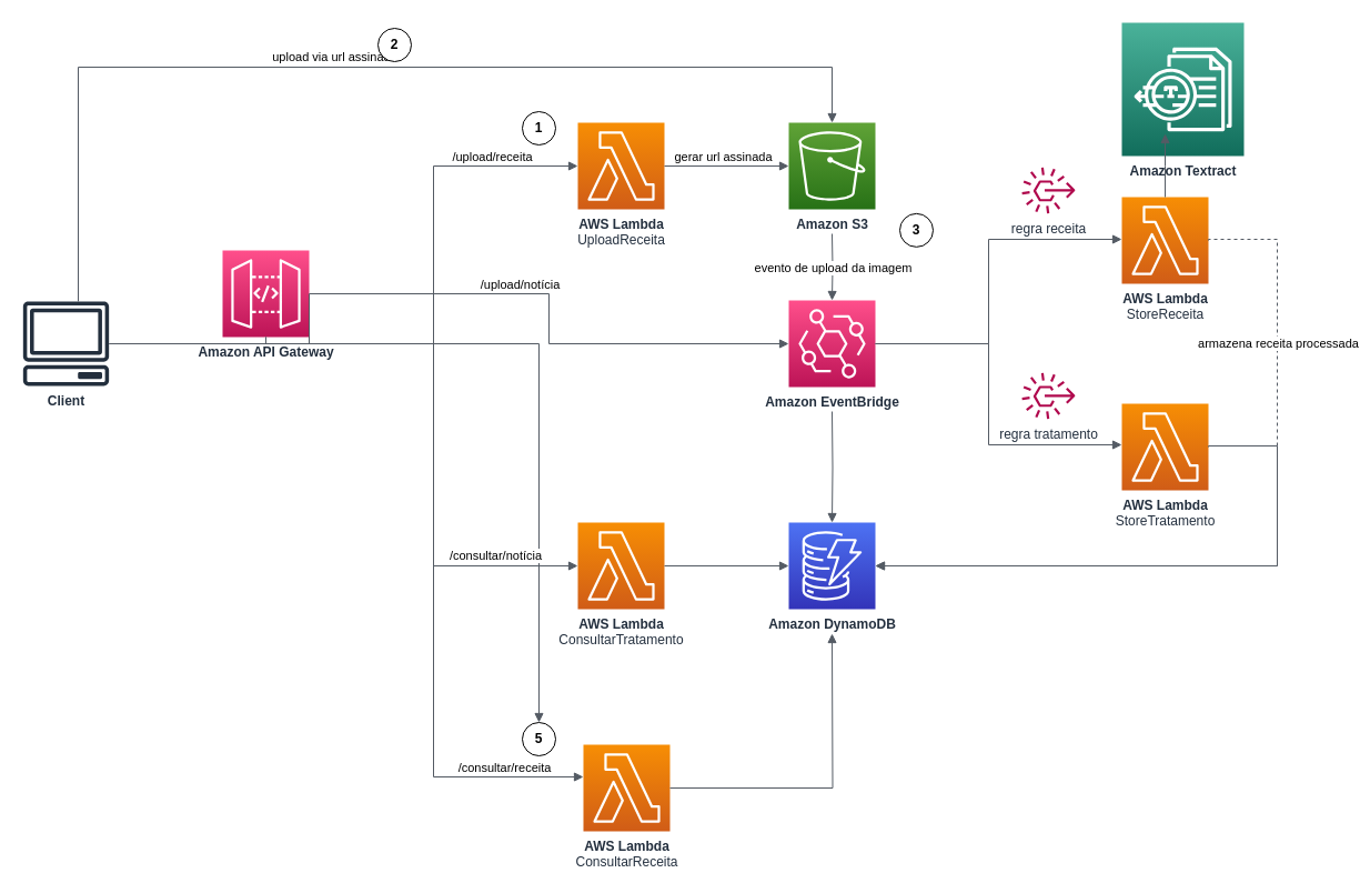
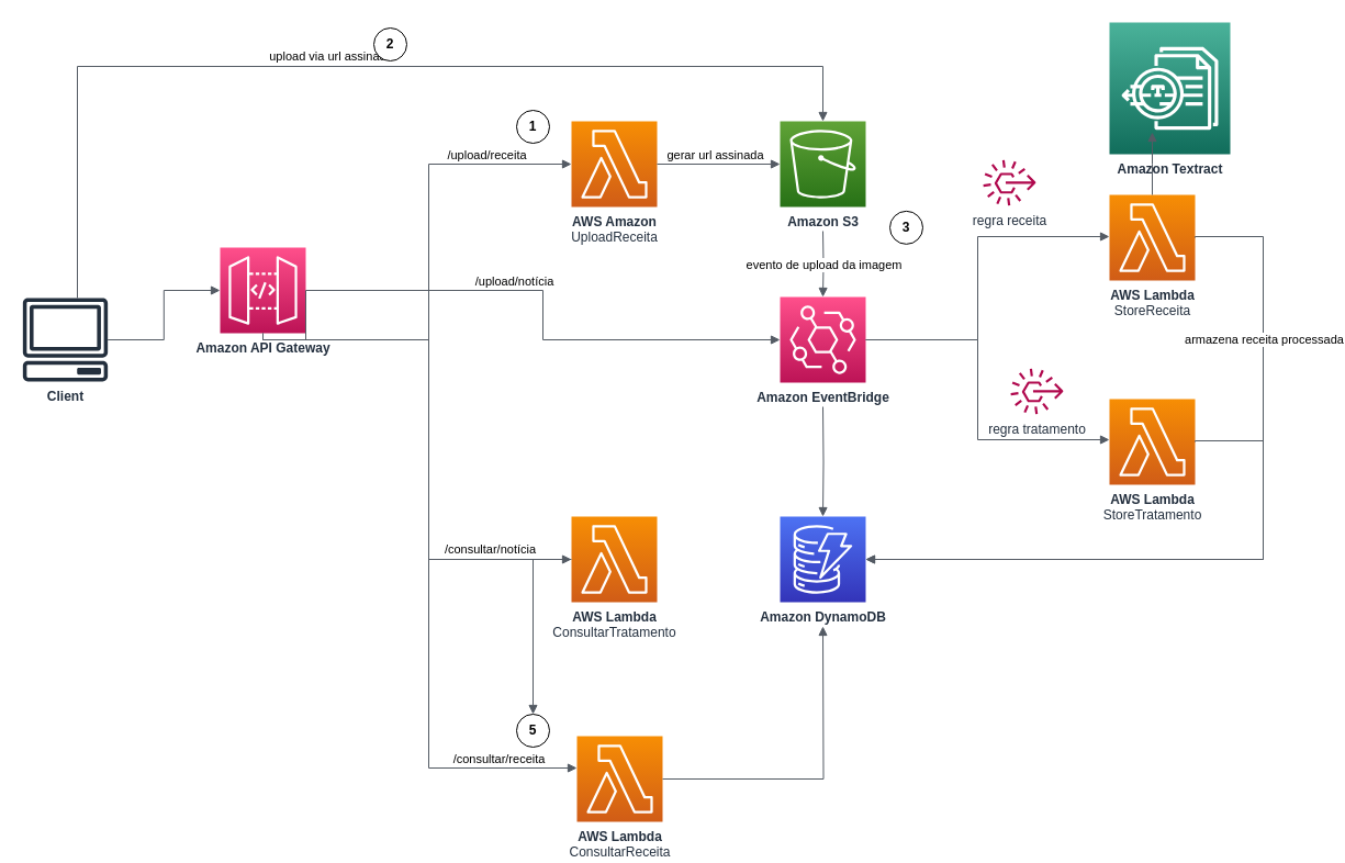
- <mxCell id="40" value="regra receita" style="sketch=0;outlineConnect=0;fontColor=#232F3E;gradientColor=none;fillColor=#B0084D;strokeColor=none;dashed=0;verticalLabelPosition=bottom;verticalAlign=top;align=center;html=1;fontSize=12;fontStyle=0;aspect=fixed;pointerEvents=1;shape=mxgraph.aws4.rule_3;" vertex="1" parent="1"><mxGeometry x="920" y="150" width="48" height="41.85" as="geometry" /></mxCell>
+ <mxCell id="40" value="regra receita" style="sketch=0;outlineConnect=0;fontColor=#232F3E;gradientColor=none;fillColor=#B0084D;strokeColor=none;dashed=0;verticalLabelPosition=bottom;verticalAlign=top;align=center;html=1;fontSize=12;fontStyle=0;aspect=fixed;pointerEvents=1;shape=mxgraph.aws4.rule_3;" vertex="1" parent="1"><mxGeometry x="895" y="145" width="48" height="41.85" as="geometry" /></mxCell>
- <mxCell id="3" value="&lt;div&gt;&lt;b&gt;AWS Lambda&lt;/b&gt;&lt;/div&gt;UploadReceita" style="sketch=0;points=[[0,0,0],[0.25,0,0],[0.5,0,0],[0.75,0,0],[1,0,0],[0,1,0],[0.25,1,0],[0.5,1,0],[0.75,1,0],[1,1,0],[0,0.25,0],[0,0.5,0],[0,0.75,0],[1,0.25,0],[1,0.5,0],[1,0.75,0]];outlineConnect=0;fontColor=#232F3E;gradientColor=#F78E04;gradientDirection=north;fillColor=#D05C17;strokeColor=#ffffff;dashed=0;verticalLabelPosition=bottom;verticalAlign=top;align=center;html=1;fontSize=12;fontStyle=0;aspect=fixed;shape=mxgraph.aws4.resourceIcon;resIcon=mxgraph.aws4.lambda;" vertex="1" parent="1"><mxGeometry x="520" y="110" width="78" height="78" as="geometry" /></mxCell>
+ <mxCell id="3" value="&lt;div&gt;&lt;b&gt;AWS Amazon&lt;/b&gt;&lt;/div&gt;UploadReceita" style="sketch=0;points=[[0,0,0],[0.25,0,0],[0.5,0,0],[0.75,0,0],[1,0,0],[0,1,0],[0.25,1,0],[0.5,1,0],[0.75,1,0],[1,1,0],[0,0.25,0],[0,0.5,0],[0,0.75,0],[1,0.25,0],[1,0.5,0],[1,0.75,0]];outlineConnect=0;fontColor=#232F3E;gradientColor=#F78E04;gradientDirection=north;fillColor=#D05C17;strokeColor=#ffffff;dashed=0;verticalLabelPosition=bottom;verticalAlign=top;align=center;html=1;fontSize=12;fontStyle=0;aspect=fixed;shape=mxgraph.aws4.resourceIcon;resIcon=mxgraph.aws4.lambda;" vertex="1" parent="1"><mxGeometry x="520" y="110" width="78" height="78" as="geometry" /></mxCell>
- <mxCell id="38" value="" style="edgeStyle=orthogonalEdgeStyle;html=1;endArrow=block;elbow=vertical;startArrow=none;endFill=1;strokeColor=#545B64;rounded=0;exitX=1;exitY=0.5;exitDx=0;exitDy=0;exitPerimeter=0;entryX=1;entryY=0.5;entryDx=0;entryDy=0;entryPerimeter=0;dashed=1;" edge="1" parent="1" source="23" target="7"><mxGeometry width="100" relative="1" as="geometry"><mxPoint x="1130" y="300" as="sourcePoint" /><mxPoint x="1230" y="300" as="targetPoint" /><Array as="points"><mxPoint x="1150" y="215" /><mxPoint x="1150" y="509" /></Array></mxGeometry></mxCell>
+ <mxCell id="38" value="" style="edgeStyle=orthogonalEdgeStyle;html=1;endArrow=block;elbow=vertical;startArrow=none;endFill=1;strokeColor=#545B64;rounded=0;exitX=1;exitY=0.5;exitDx=0;exitDy=0;exitPerimeter=0;entryX=1;entryY=0.5;entryDx=0;entryDy=0;entryPerimeter=0;" edge="1" parent="1" source="23" target="7"><mxGeometry width="100" relative="1" as="geometry"><mxPoint x="1130" y="300" as="sourcePoint" /><mxPoint x="1230" y="300" as="targetPoint" /><Array as="points"><mxPoint x="1150" y="215" /><mxPoint x="1150" y="509" /></Array></mxGeometry></mxCell>
- <mxCell id="8" value="" style="edgeStyle=orthogonalEdgeStyle;html=1;endArrow=block;elbow=vertical;startArrow=none;endFill=1;strokeColor=#545B64;rounded=0;" edge="1" parent="1" source="5" target="42"><mxGeometry width="100" relative="1" as="geometry"><mxPoint x="170" y="240" as="sourcePoint" /><mxPoint x="270" y="240" as="targetPoint" /></mxGeometry></mxCell>
+ <mxCell id="8" value="" style="edgeStyle=orthogonalEdgeStyle;html=1;endArrow=block;elbow=vertical;startArrow=none;endFill=1;strokeColor=#545B64;rounded=0;" edge="1" parent="1" source="5" target="2"><mxGeometry width="100" relative="1" as="geometry"><mxPoint x="170" y="240" as="sourcePoint" /><mxPoint x="270" y="240" as="targetPoint" /></mxGeometry></mxCell>
- <mxCell id="22" value="" style="edgeStyle=orthogonalEdgeStyle;html=1;endArrow=block;elbow=vertical;startArrow=none;endFill=1;strokeColor=#545B64;rounded=0;" edge="1" parent="1" source="21" target="7"><mxGeometry width="100" relative="1" as="geometry"><mxPoint x="560" y="500" as="sourcePoint" /><mxPoint x="660" y="500" as="targetPoint" /></mxGeometry></mxCell>
+ <mxCell id="22" value="" style="edgeStyle=orthogonalEdgeStyle;html=1;endArrow=block;elbow=vertical;startArrow=none;endFill=1;strokeColor=#545B64;rounded=0;" edge="1" parent="1" source="21" target="42"><mxGeometry width="100" relative="1" as="geometry"><mxPoint x="560" y="500" as="sourcePoint" /><mxPoint x="660" y="500" as="targetPoint" /></mxGeometry></mxCell>
